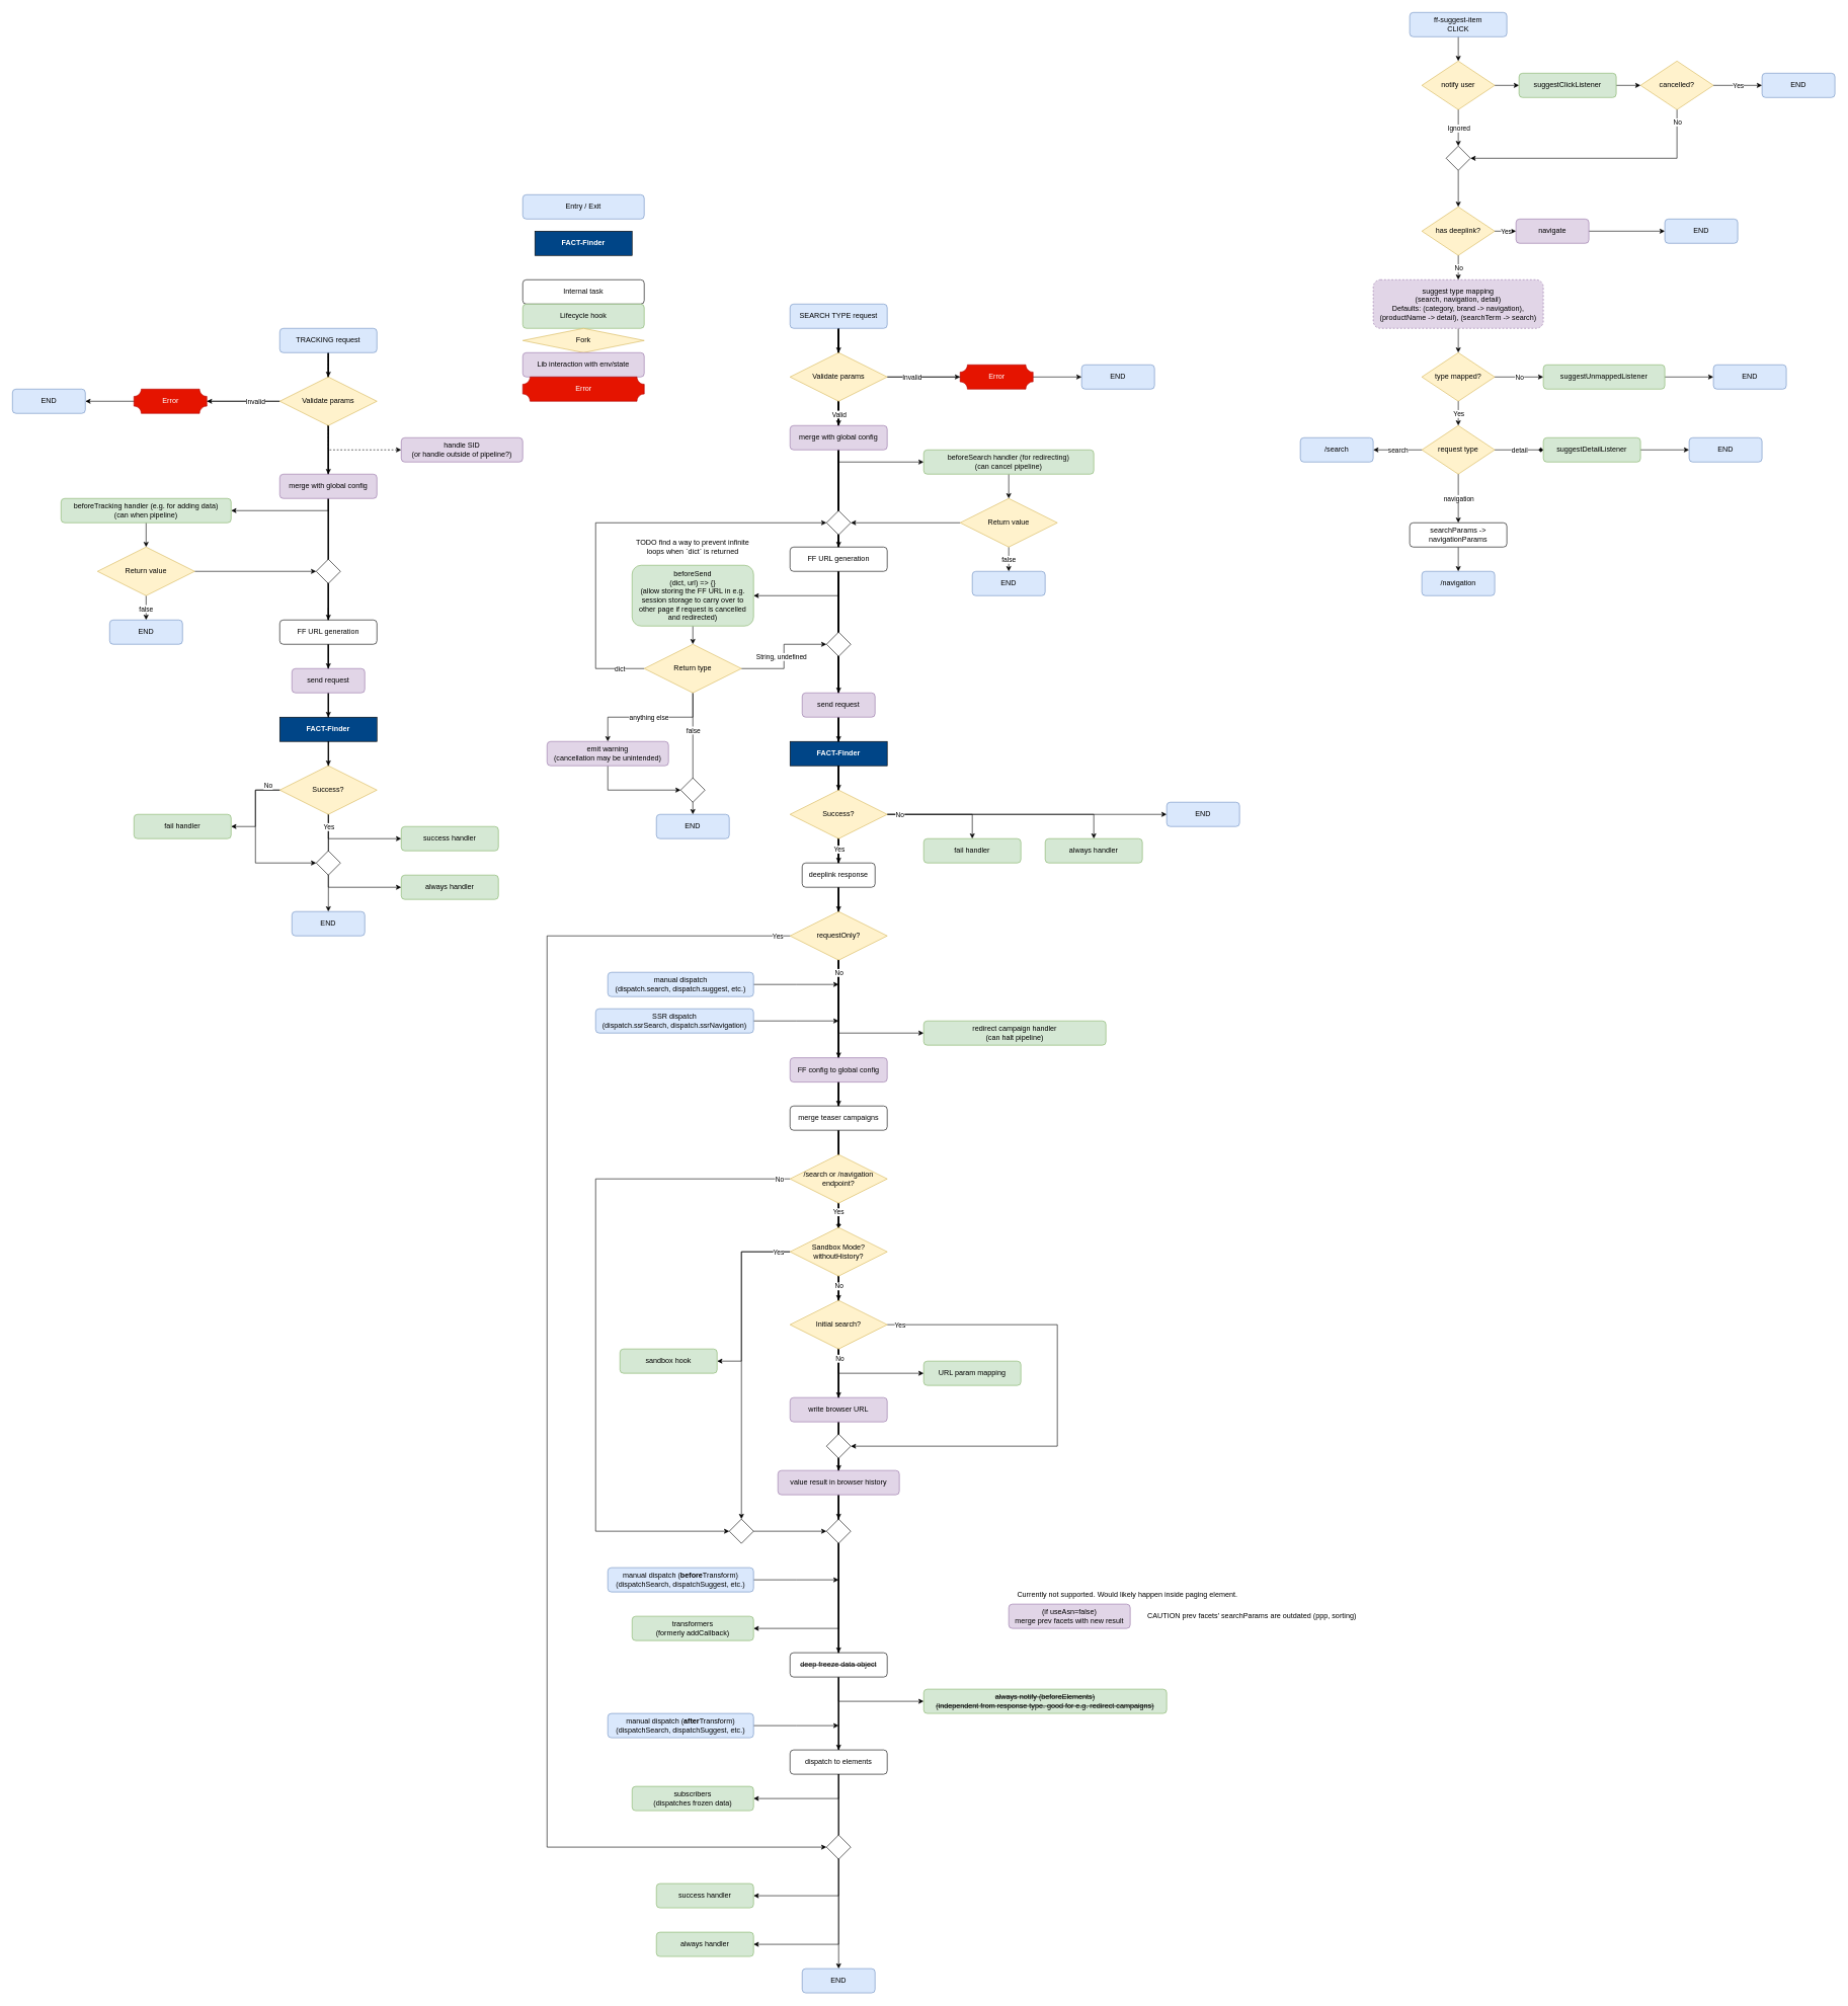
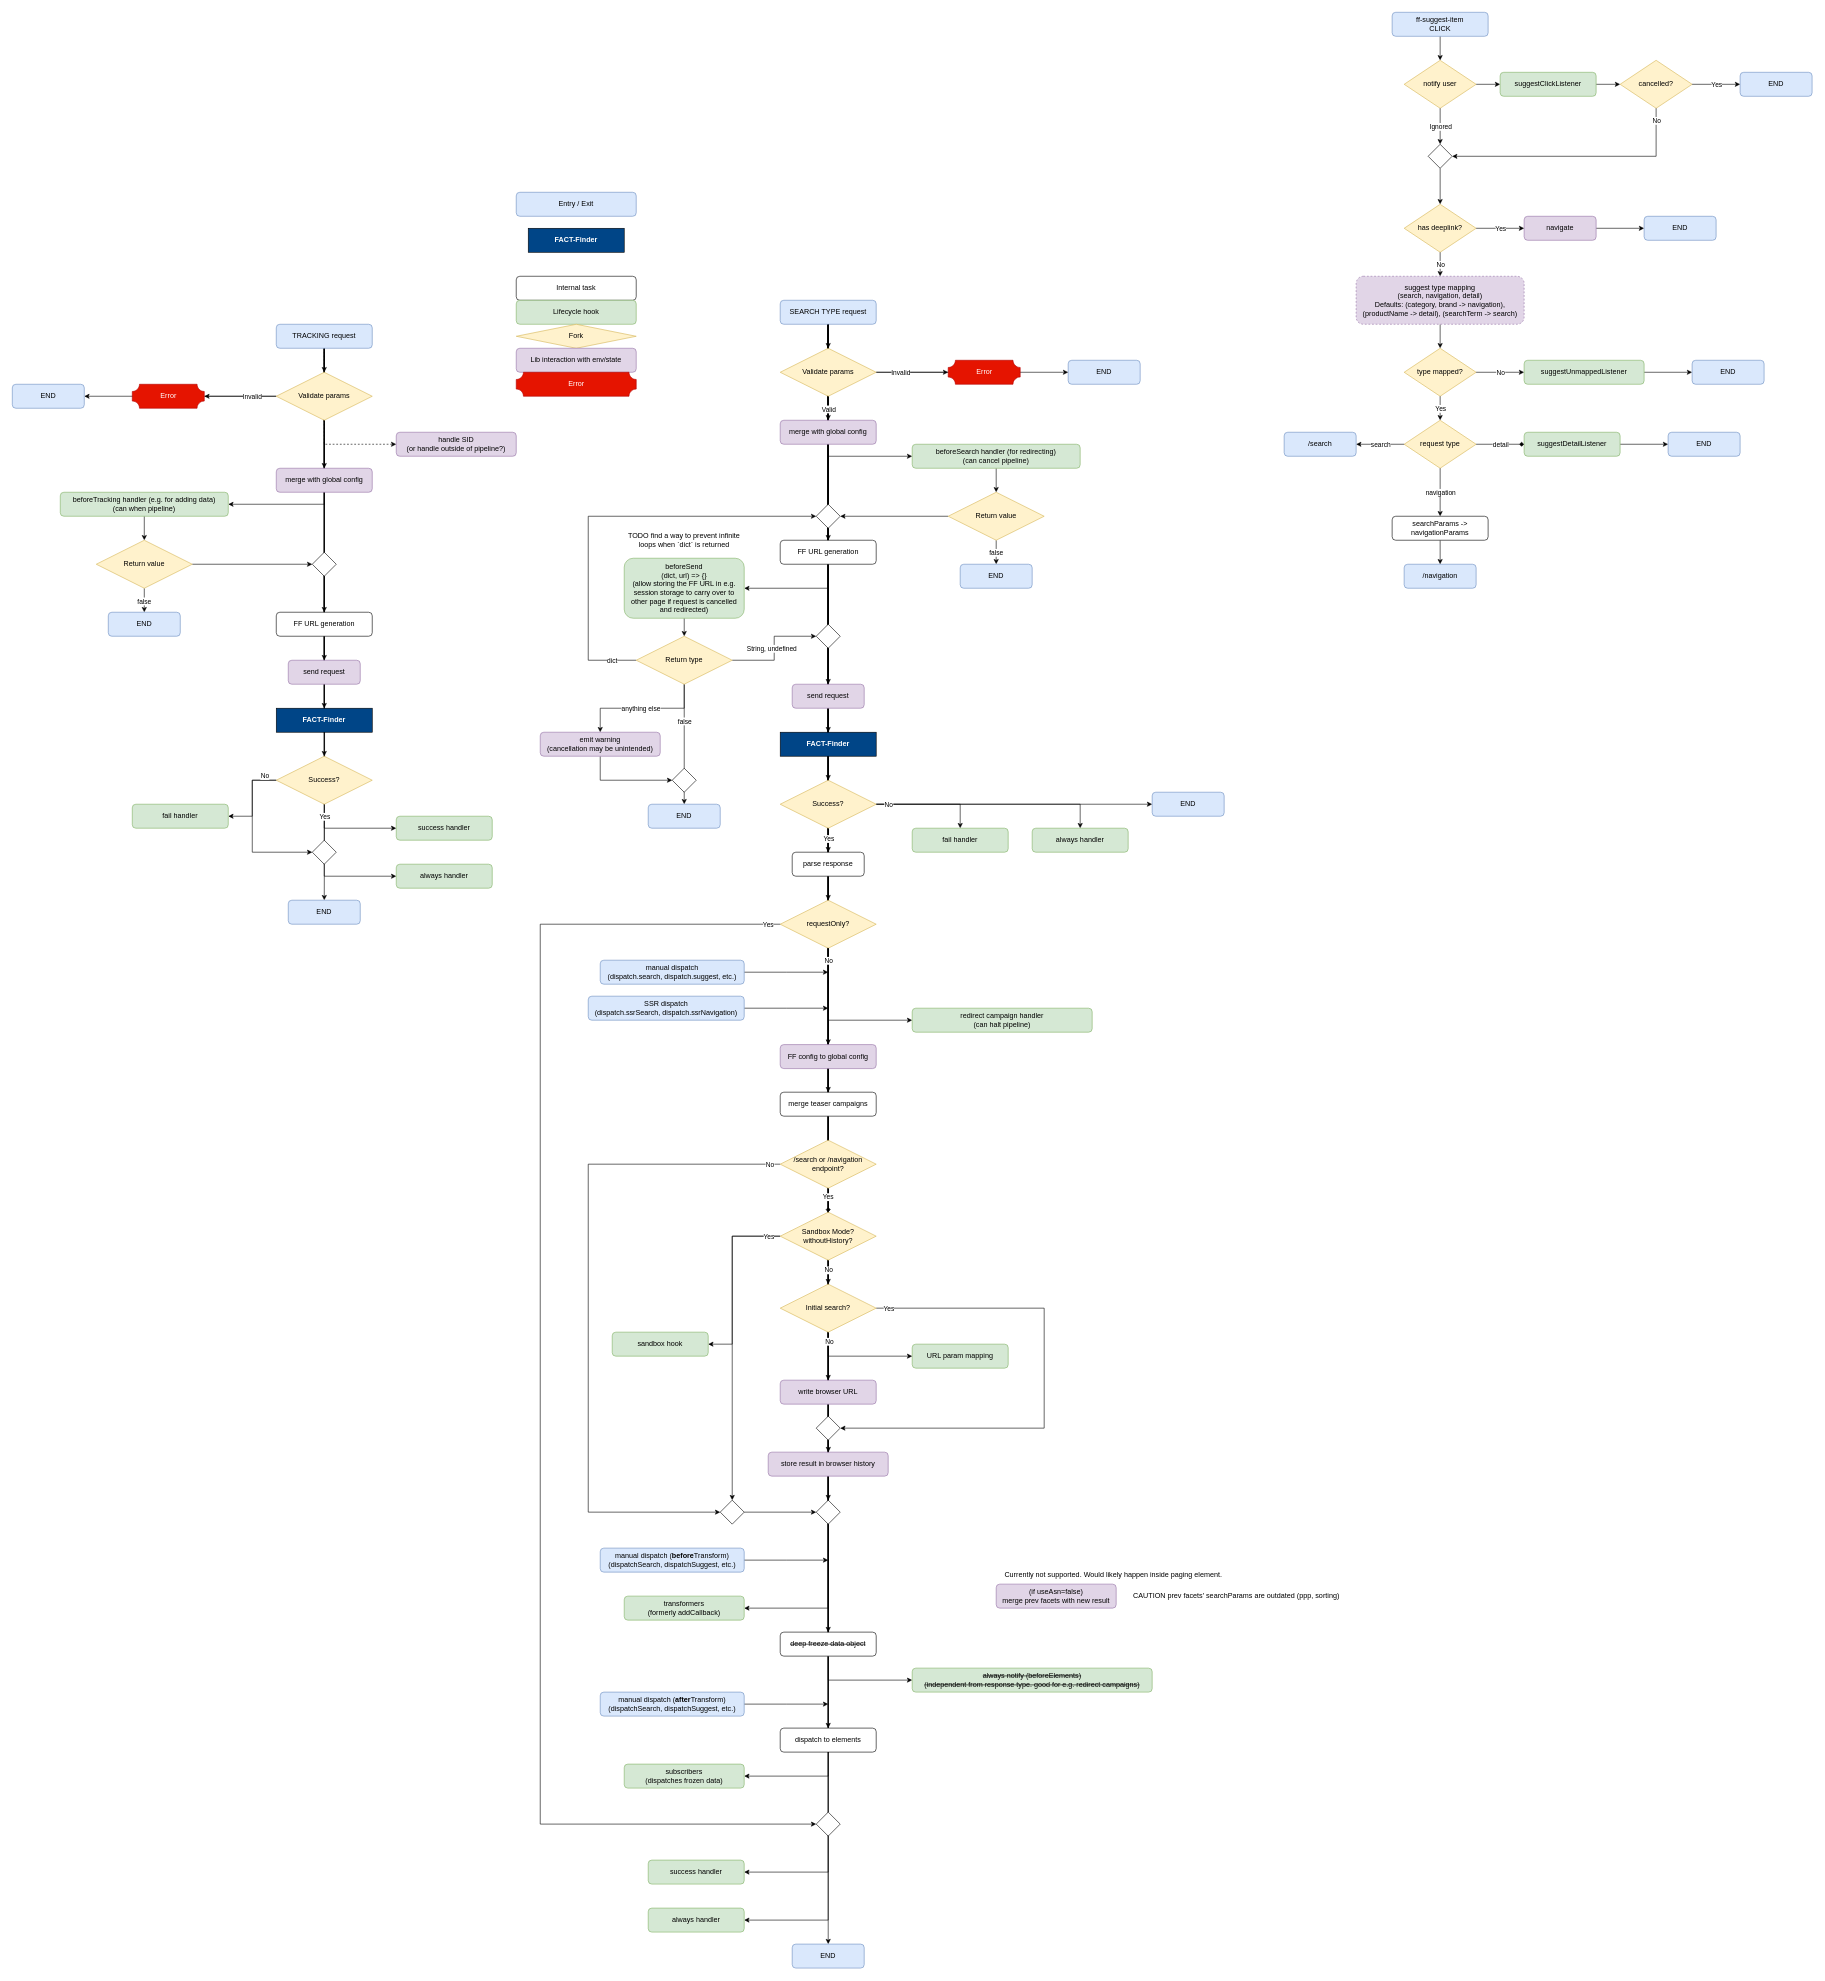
- <mxCell id="140" value="navigate" style="rounded=1;whiteSpace=wrap;html=1;fillColor=#e1d5e7;strokeColor=#9673a6;" parent="1" vertex="1"><mxGeometry x="2495" y="360" width="120" height="40" as="geometry" /></mxCell>
+ <mxCell id="140" value="navigate" style="rounded=1;whiteSpace=wrap;html=1;fillColor=#e1d5e7;strokeColor=#9673a6;" parent="1" vertex="1"><mxGeometry x="2540" y="360" width="120" height="40" as="geometry" /></mxCell>
- <mxCell id="49" value="deeplink response" style="rounded=1;whiteSpace=wrap;html=1;" parent="1" vertex="1"><mxGeometry x="1320" y="1420" width="120" height="40" as="geometry" /></mxCell>
+ <mxCell id="49" value="parse response" style="rounded=1;whiteSpace=wrap;html=1;" parent="1" vertex="1"><mxGeometry x="1320" y="1420" width="120" height="40" as="geometry" /></mxCell>
- <mxCell id="215" value="value result in browser history" style="rounded=1;whiteSpace=wrap;html=1;fillColor=#e1d5e7;strokeColor=#9673a6;" parent="1" vertex="1"><mxGeometry x="1280" y="2420" width="200" height="40" as="geometry" /></mxCell>
+ <mxCell id="215" value="store result in browser history" style="rounded=1;whiteSpace=wrap;html=1;fillColor=#e1d5e7;strokeColor=#9673a6;" parent="1" vertex="1"><mxGeometry x="1280" y="2420" width="200" height="40" as="geometry" /></mxCell>
